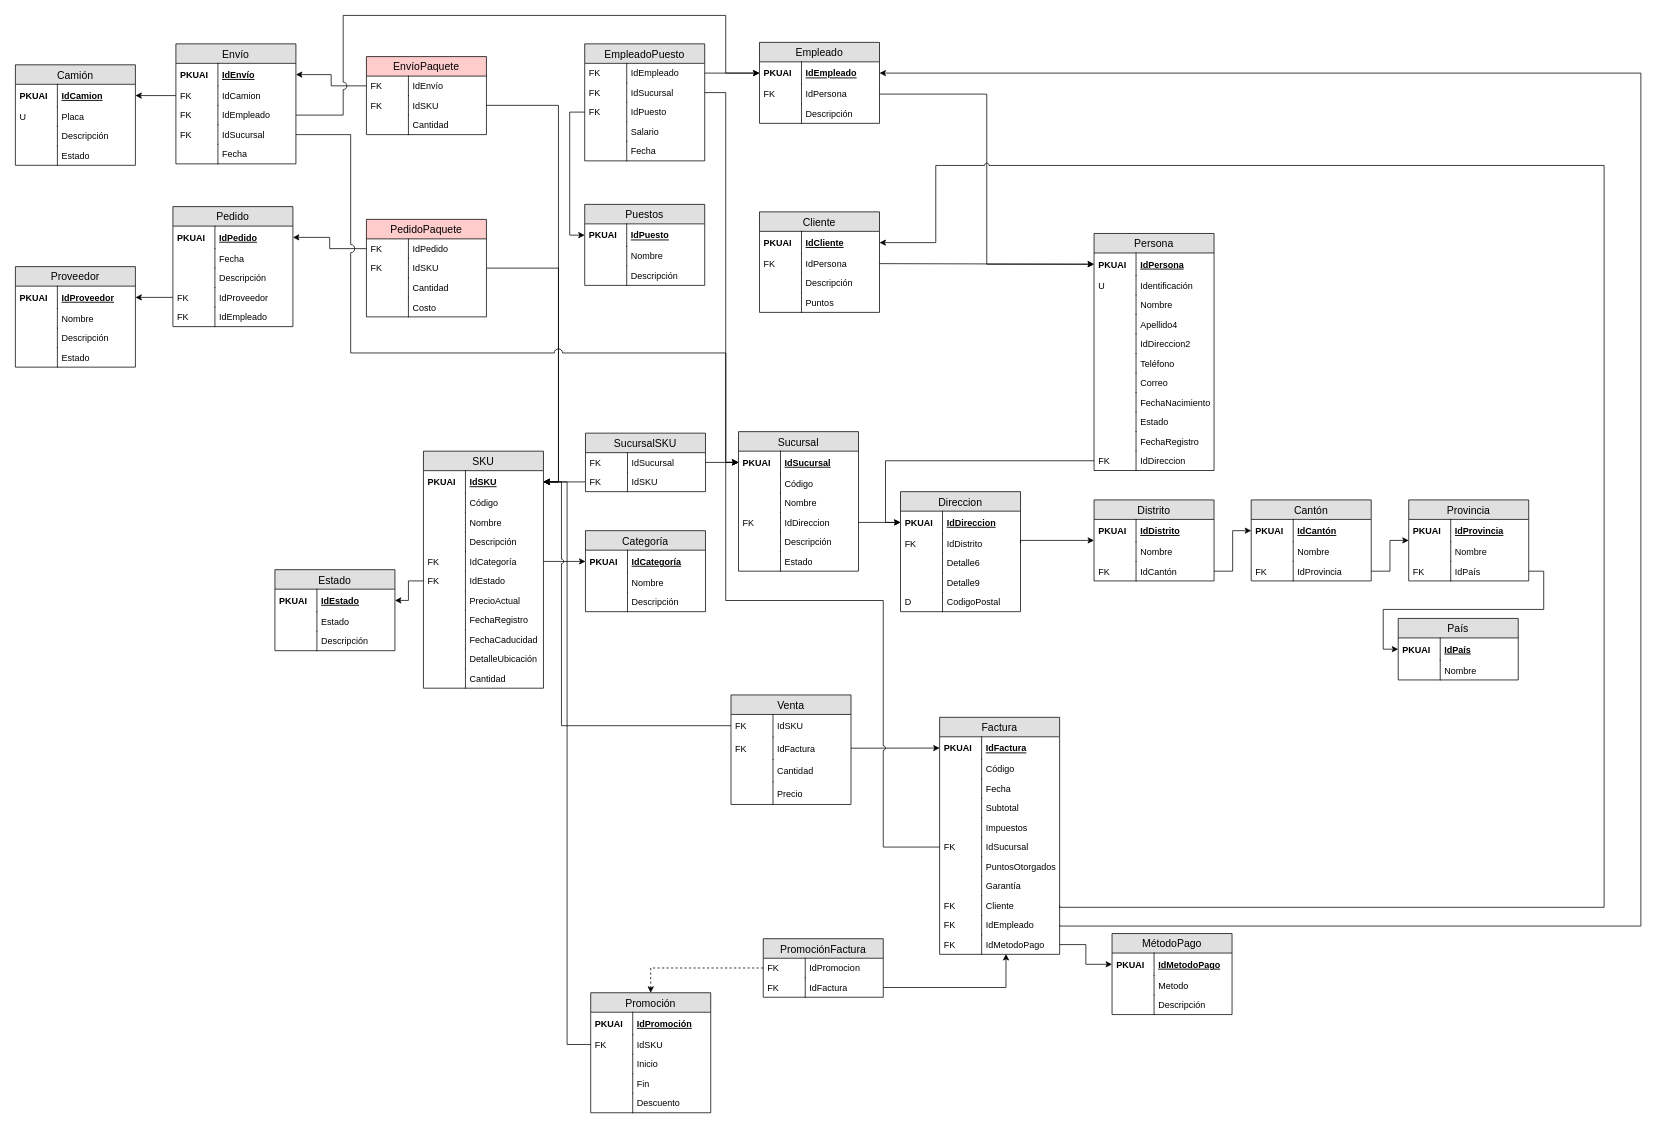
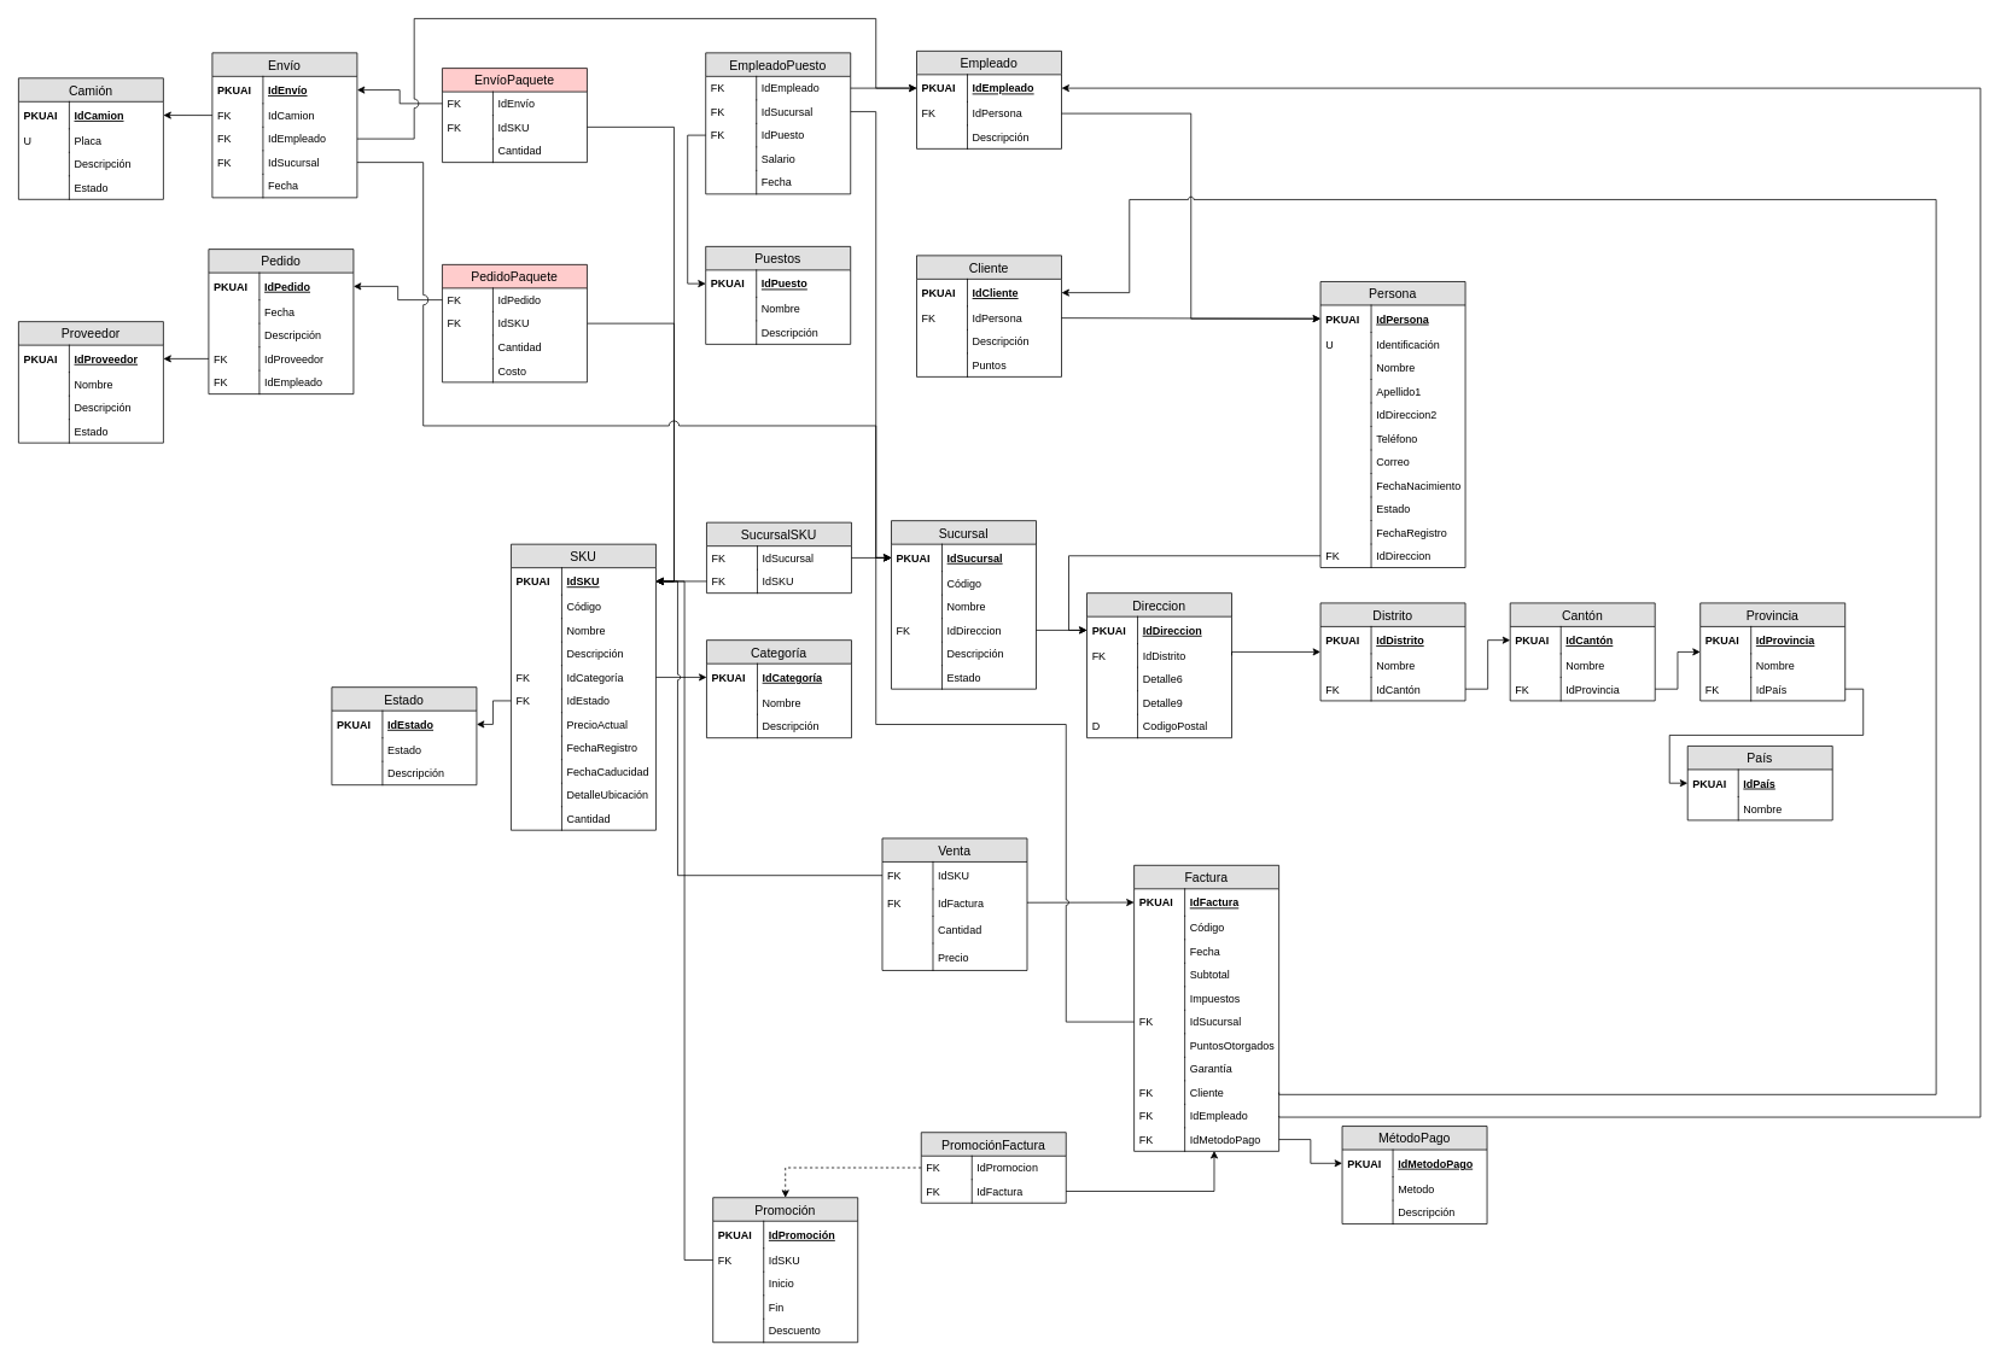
- <mxCell id="63" value="Apellido4" style="shape=partialRectangle;top=0;left=0;right=0;bottom=0;align=left;verticalAlign=top;fillColor=none;spacingLeft=60;spacingRight=4;overflow=hidden;rotatable=0;points=[[0,0.5],[1,0.5]];portConstraint=eastwest;dropTarget=0;fontSize=12;" parent="56" vertex="1"><mxGeometry y="108" width="160" height="26" as="geometry" /></mxCell>
+ <mxCell id="63" value="Apellido1" style="shape=partialRectangle;top=0;left=0;right=0;bottom=0;align=left;verticalAlign=top;fillColor=none;spacingLeft=60;spacingRight=4;overflow=hidden;rotatable=0;points=[[0,0.5],[1,0.5]];portConstraint=eastwest;dropTarget=0;fontSize=12;" parent="56" vertex="1"><mxGeometry y="108" width="160" height="26" as="geometry" /></mxCell>
